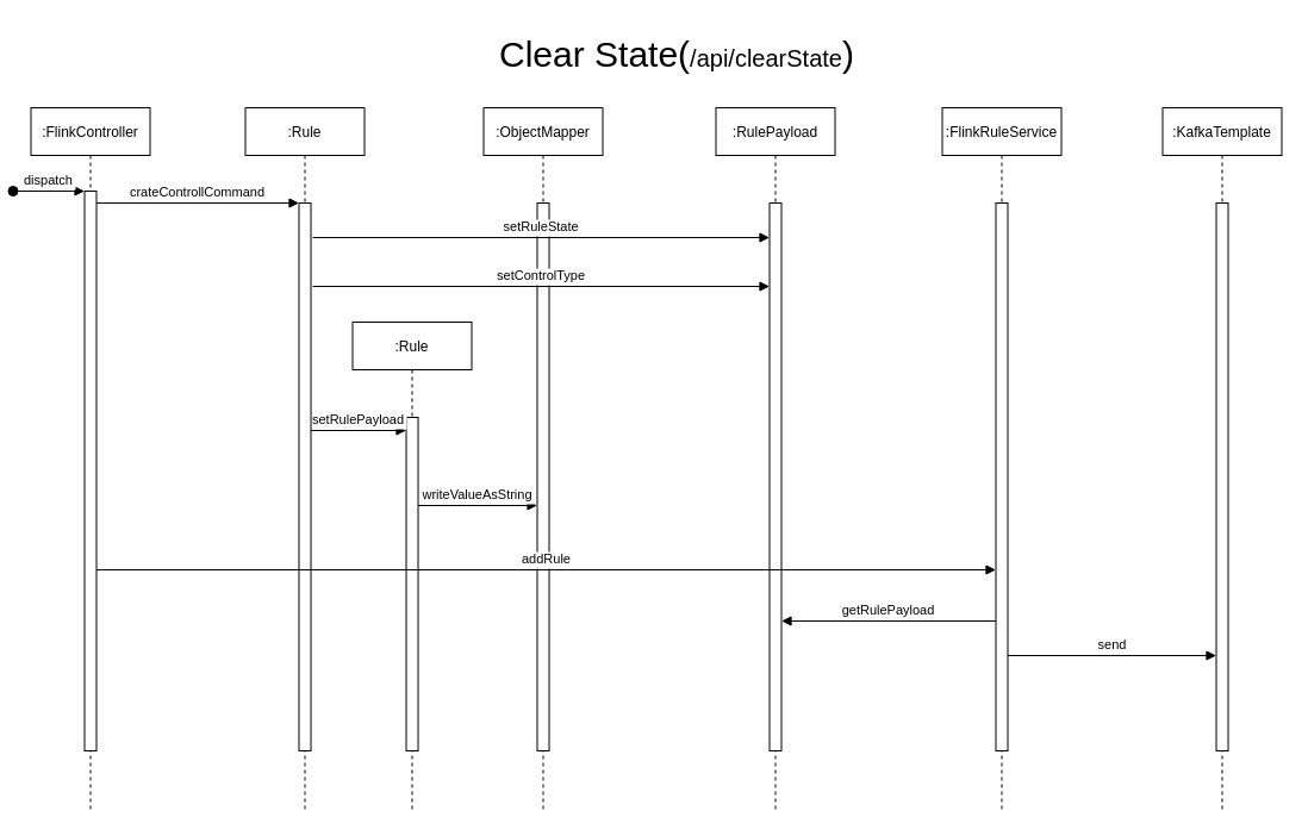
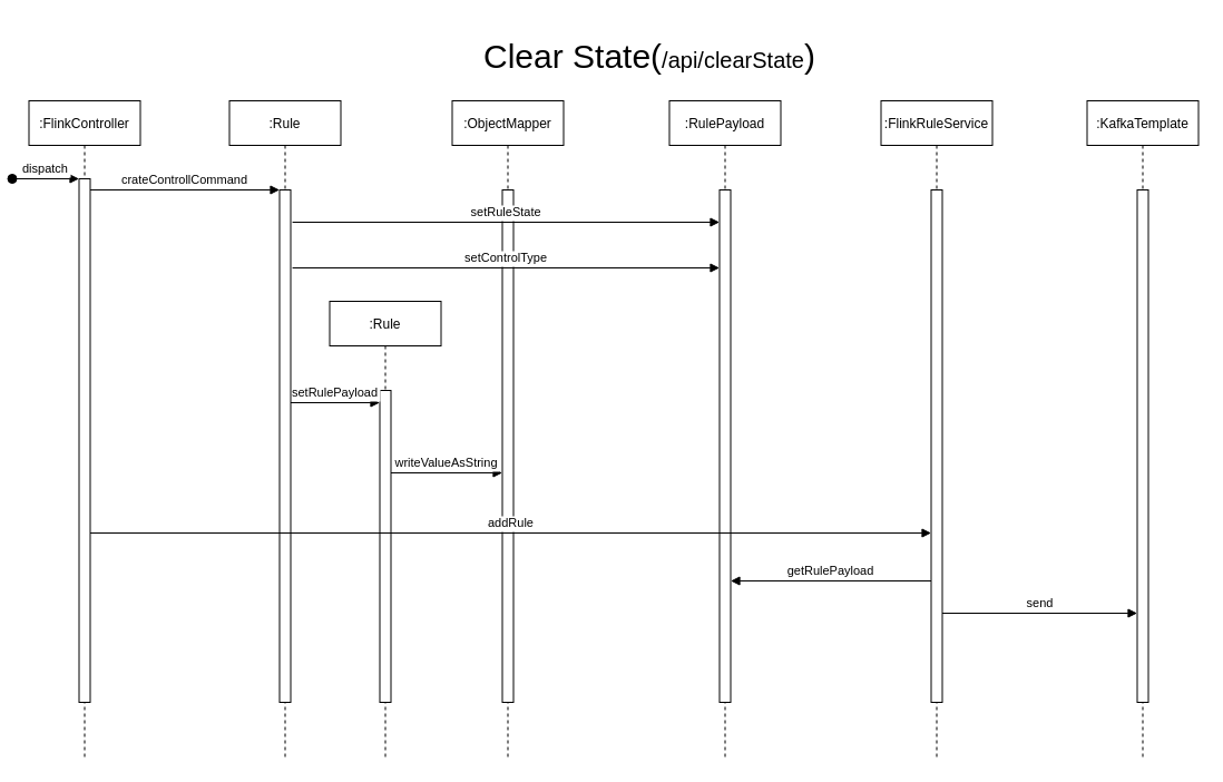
- <mxCell id="12" value="&lt;font style=&quot;font-size: 30px&quot;&gt;Clear State(&lt;/font&gt;&lt;font style=&quot;font-size: 20px&quot;&gt;/api/clearState&lt;/font&gt;&lt;font style=&quot;font-size: 30px&quot;&gt;)&lt;/font&gt;" style="text;html=1;strokeColor=none;fillColor=none;align=center;verticalAlign=middle;whiteSpace=wrap;rounded=0;" vertex="1" parent="1"><mxGeometry x="218" y="20" width="690" height="50" as="geometry" /></mxCell>
+ <mxCell id="12" value="&lt;font style=&quot;font-size: 30px&quot;&gt;Clear State(&lt;/font&gt;&lt;font style=&quot;font-size: 20px&quot;&gt;/api/clearState&lt;/font&gt;&lt;font style=&quot;font-size: 30px&quot;&gt;)&lt;/font&gt;" style="text;html=1;strokeColor=none;fillColor=none;align=center;verticalAlign=middle;whiteSpace=wrap;rounded=0;" vertex="1" parent="1"><mxGeometry x="233" y="25" width="690" height="50" as="geometry" /></mxCell>
